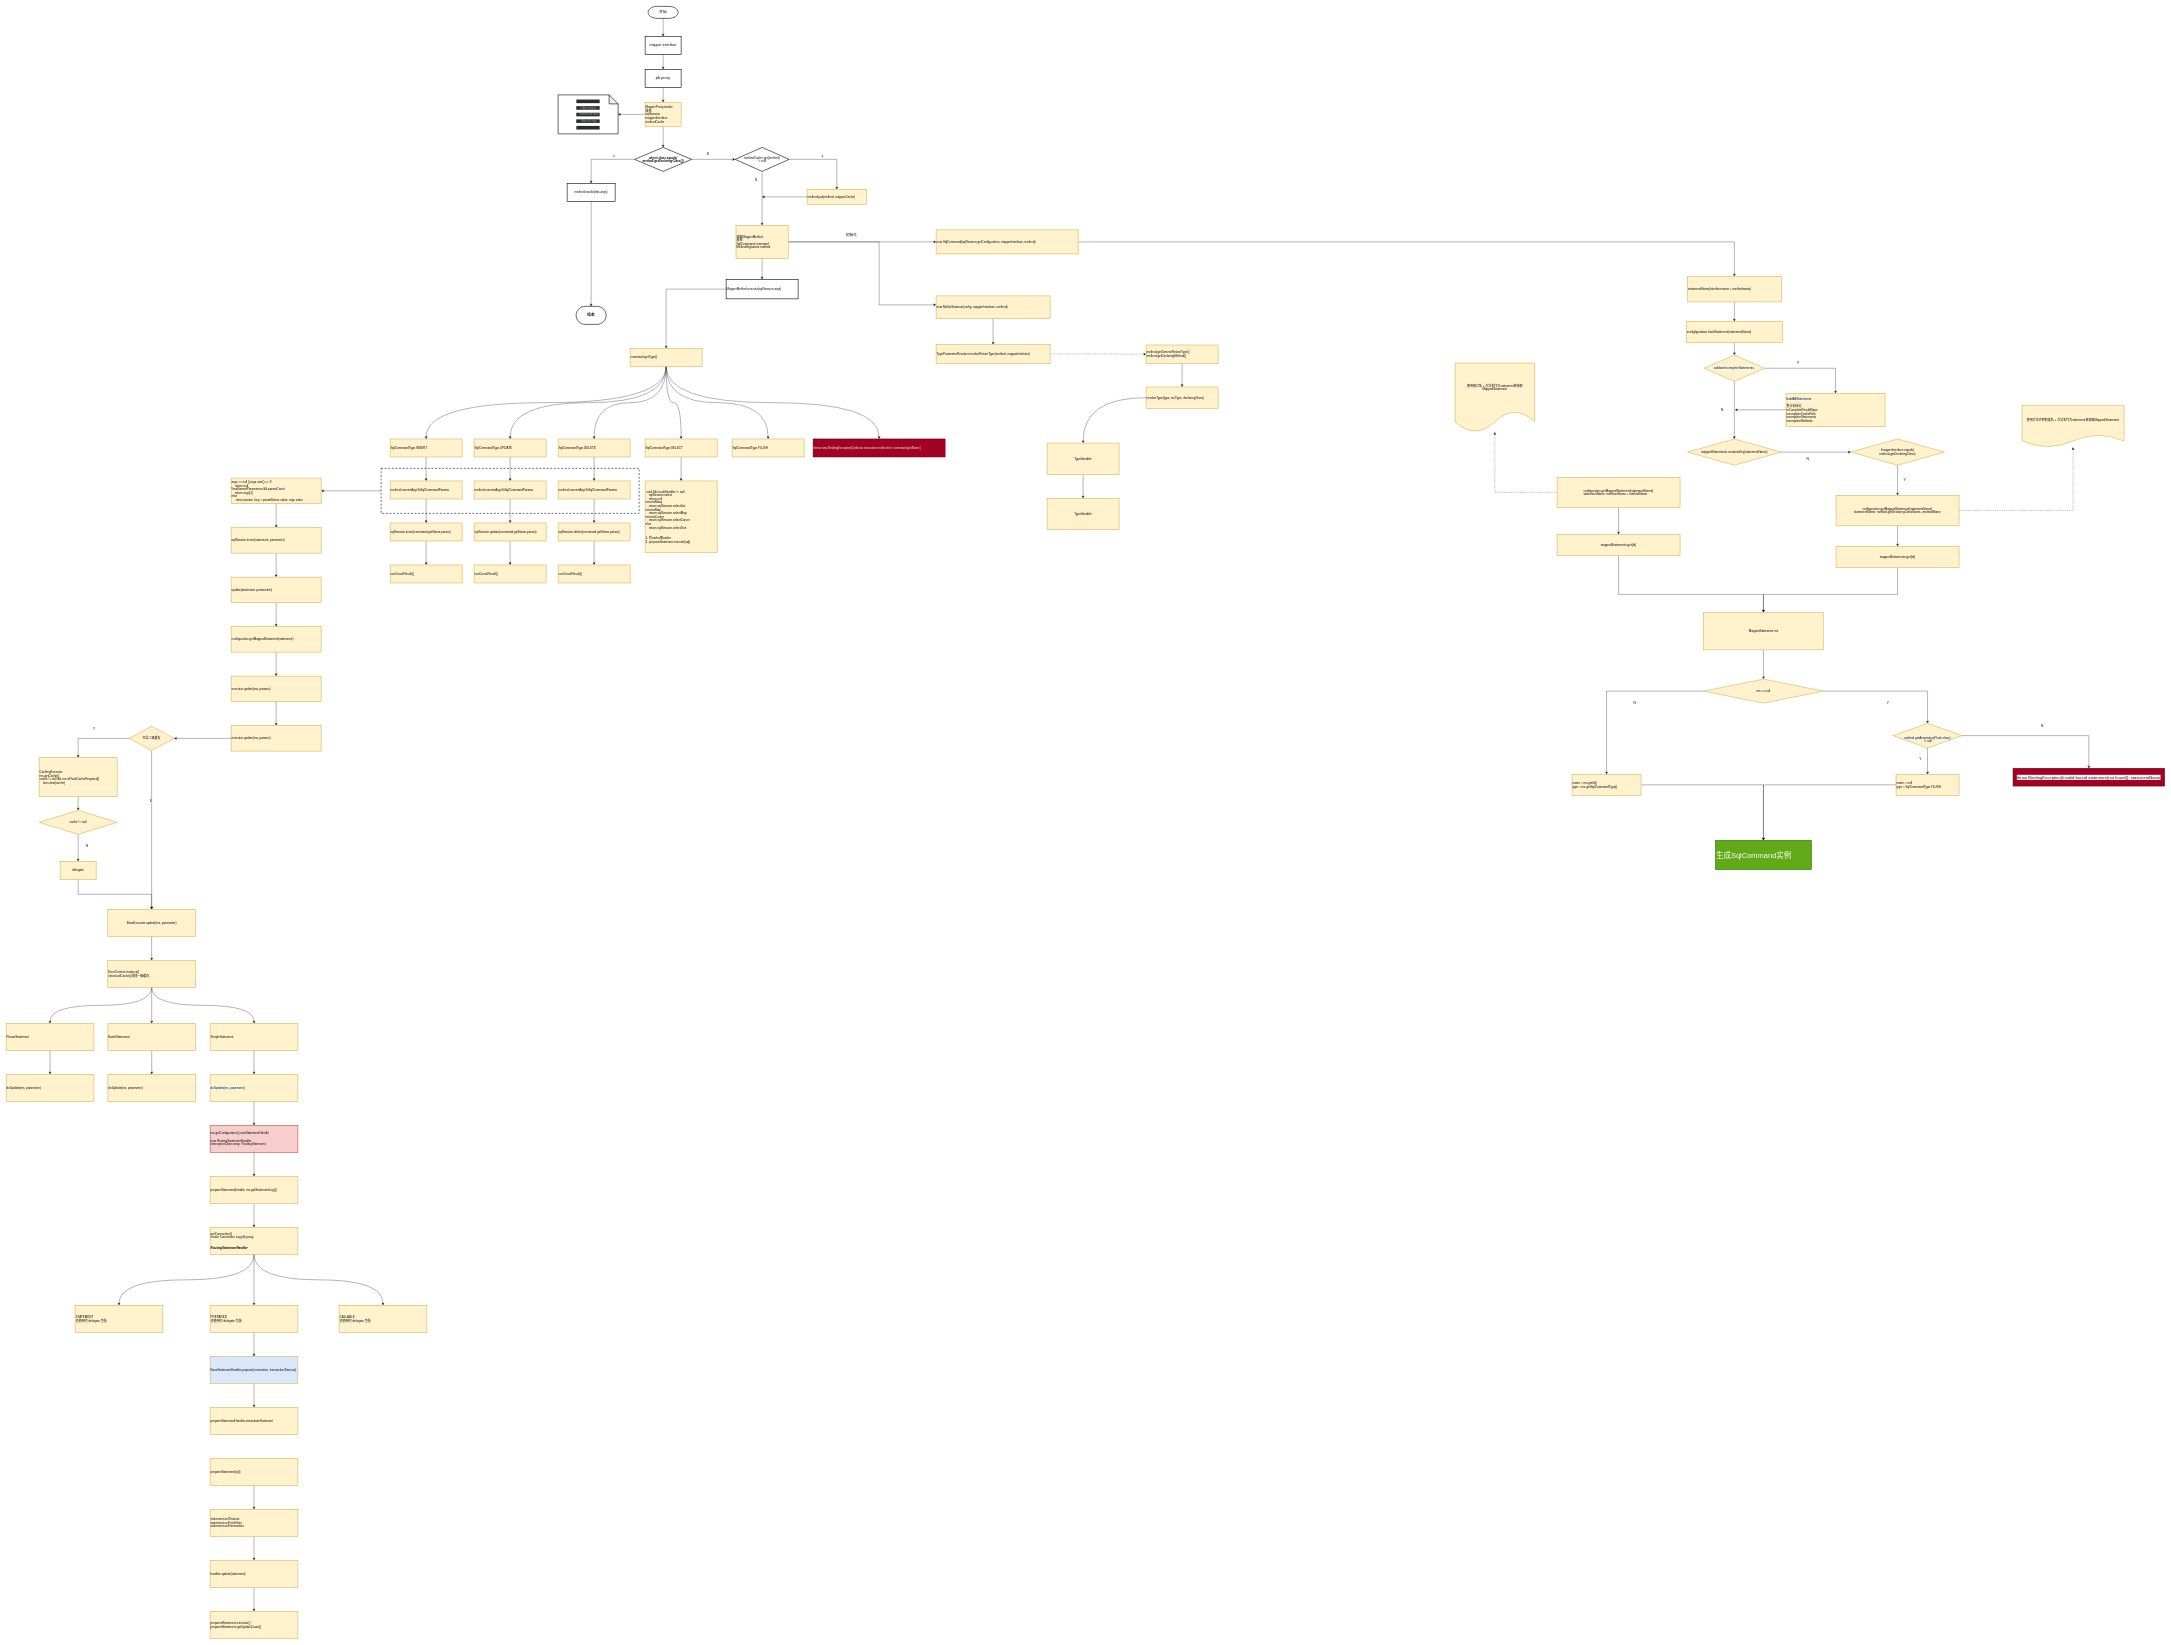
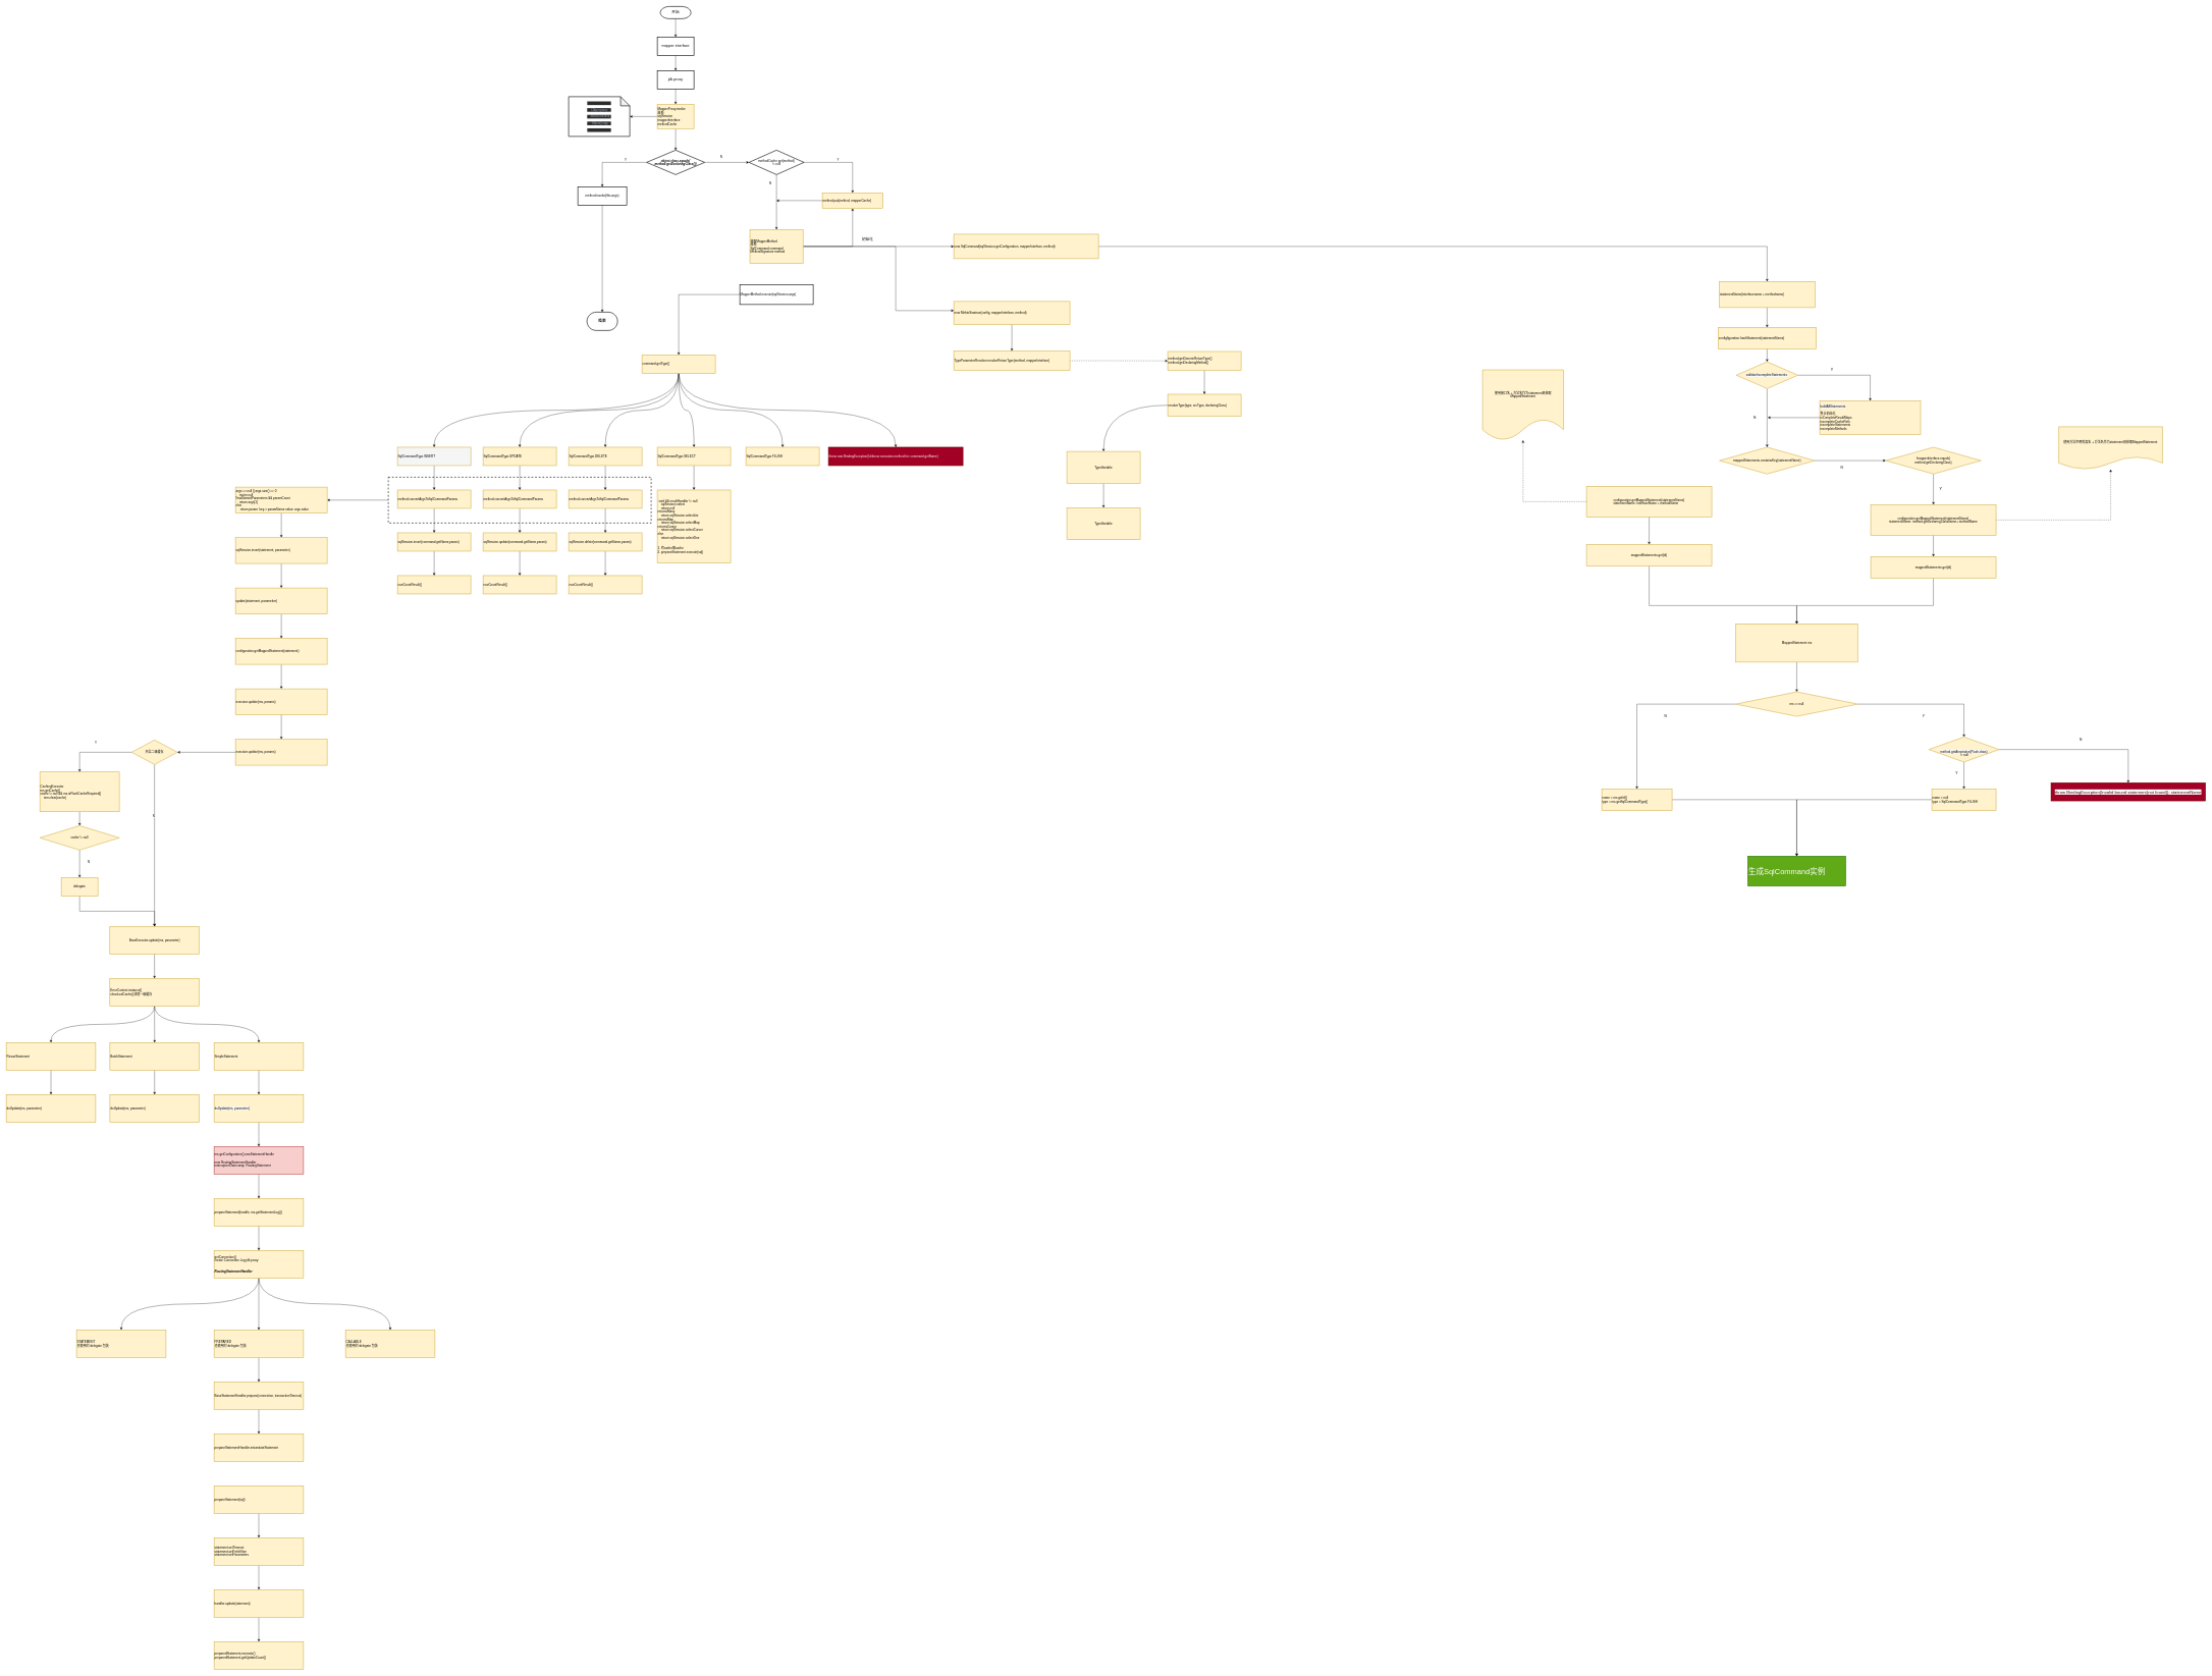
- <mxCell id="25" value="" style="edgeStyle=orthogonalEdgeStyle;rounded=0;orthogonalLoop=1;jettySize=auto;html=1;fontSize=10;fontColor=#000000;" parent="1" source="29" target="34" edge="1"><mxGeometry relative="1" as="geometry" /></mxCell>
+ <mxCell id="25" value="" style="edgeStyle=orthogonalEdgeStyle;rounded=0;orthogonalLoop=1;jettySize=auto;html=1;fontSize=10;fontColor=#000000;" parent="1" source="29" target="32" edge="1"><mxGeometry relative="1" as="geometry" /></mxCell>
- <mxCell id="71" value="&lt;span&gt;使用方法声明的类名 + 方法名作为statement来获取MappedStatement&lt;/span&gt;" style="shape=document;whiteSpace=wrap;html=1;boundedLbl=1;fontSize=10;strokeColor=#d6b656;strokeWidth=2;fillColor=#fff2cc;" parent="1" vertex="1"><mxGeometry x="6740" y="1350" width="340" height="139.5" as="geometry" /></mxCell>
+ <mxCell id="71" value="&lt;span&gt;使用方法声明的类名 + 方法名作为statement来获取MappedStatement&lt;/span&gt;" style="shape=document;whiteSpace=wrap;html=1;boundedLbl=1;fontSize=10;strokeColor=#d6b656;strokeWidth=2;fillColor=#fff2cc;" parent="1" vertex="1"><mxGeometry x="6735" y="1395" width="340" height="139.5" as="geometry" /></mxCell>
- <mxCell id="99" value="SqlCommandType.INSERT" style="whiteSpace=wrap;html=1;fontSize=10;align=left;strokeWidth=2;fillColor=#fff2cc;strokeColor=#d6b656;" parent="1" vertex="1"><mxGeometry x="1300" y="1462" width="240" height="60" as="geometry" /></mxCell>
+ <mxCell id="99" value="SqlCommandType.INSERT" style="whiteSpace=wrap;html=1;fontSize=10;align=left;strokeWidth=2;fillColor=#f5f5f5;strokeColor=#d6b656;" parent="1" vertex="1"><mxGeometry x="1300" y="1462" width="240" height="60" as="geometry" /></mxCell>
- <mxCell id="174" value="BaseStatementHandler.prepare(connection, transactionTimeout)" style="whiteSpace=wrap;html=1;rounded=0;fontSize=10;strokeColor=#d6b656;strokeWidth=2;fillColor=#dae8fc;align=left;" parent="1" vertex="1"><mxGeometry x="700" y="4520" width="292.5" height="90" as="geometry" /></mxCell>
+ <mxCell id="174" value="BaseStatementHandler.prepare(connection, transactionTimeout)" style="whiteSpace=wrap;html=1;rounded=0;fontSize=10;strokeColor=#d6b656;strokeWidth=2;fillColor=#fff2cc;align=left;" parent="1" vertex="1"><mxGeometry x="700" y="4520" width="292.5" height="90" as="geometry" /></mxCell>
